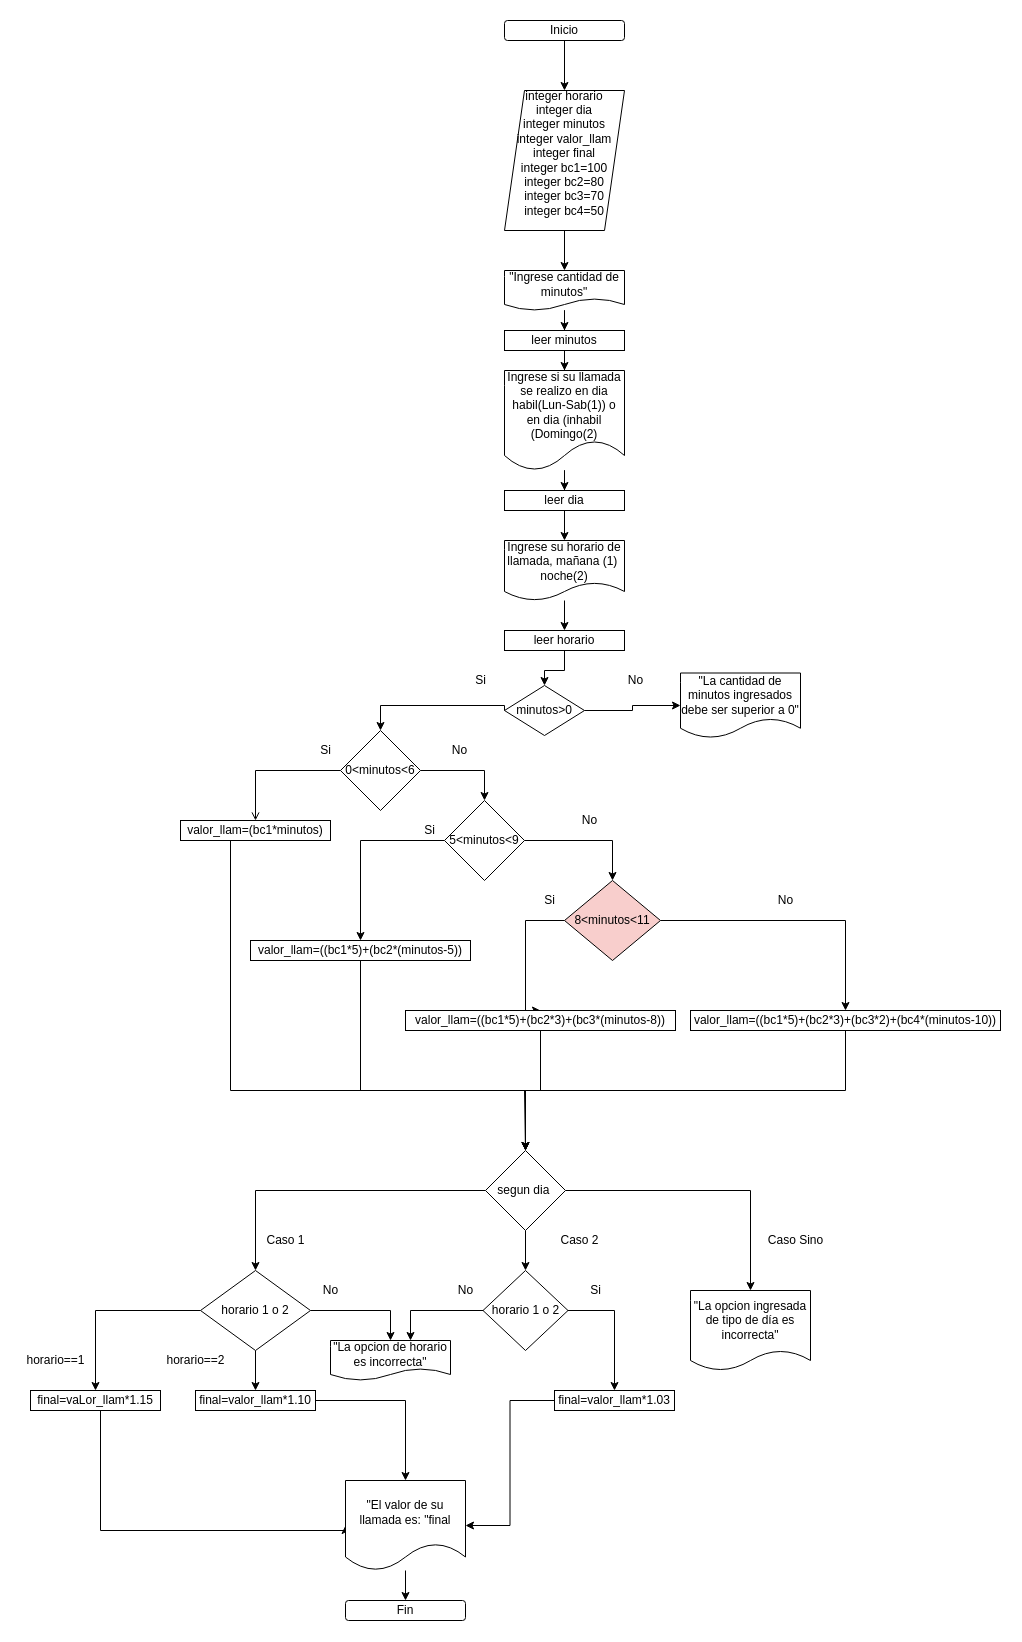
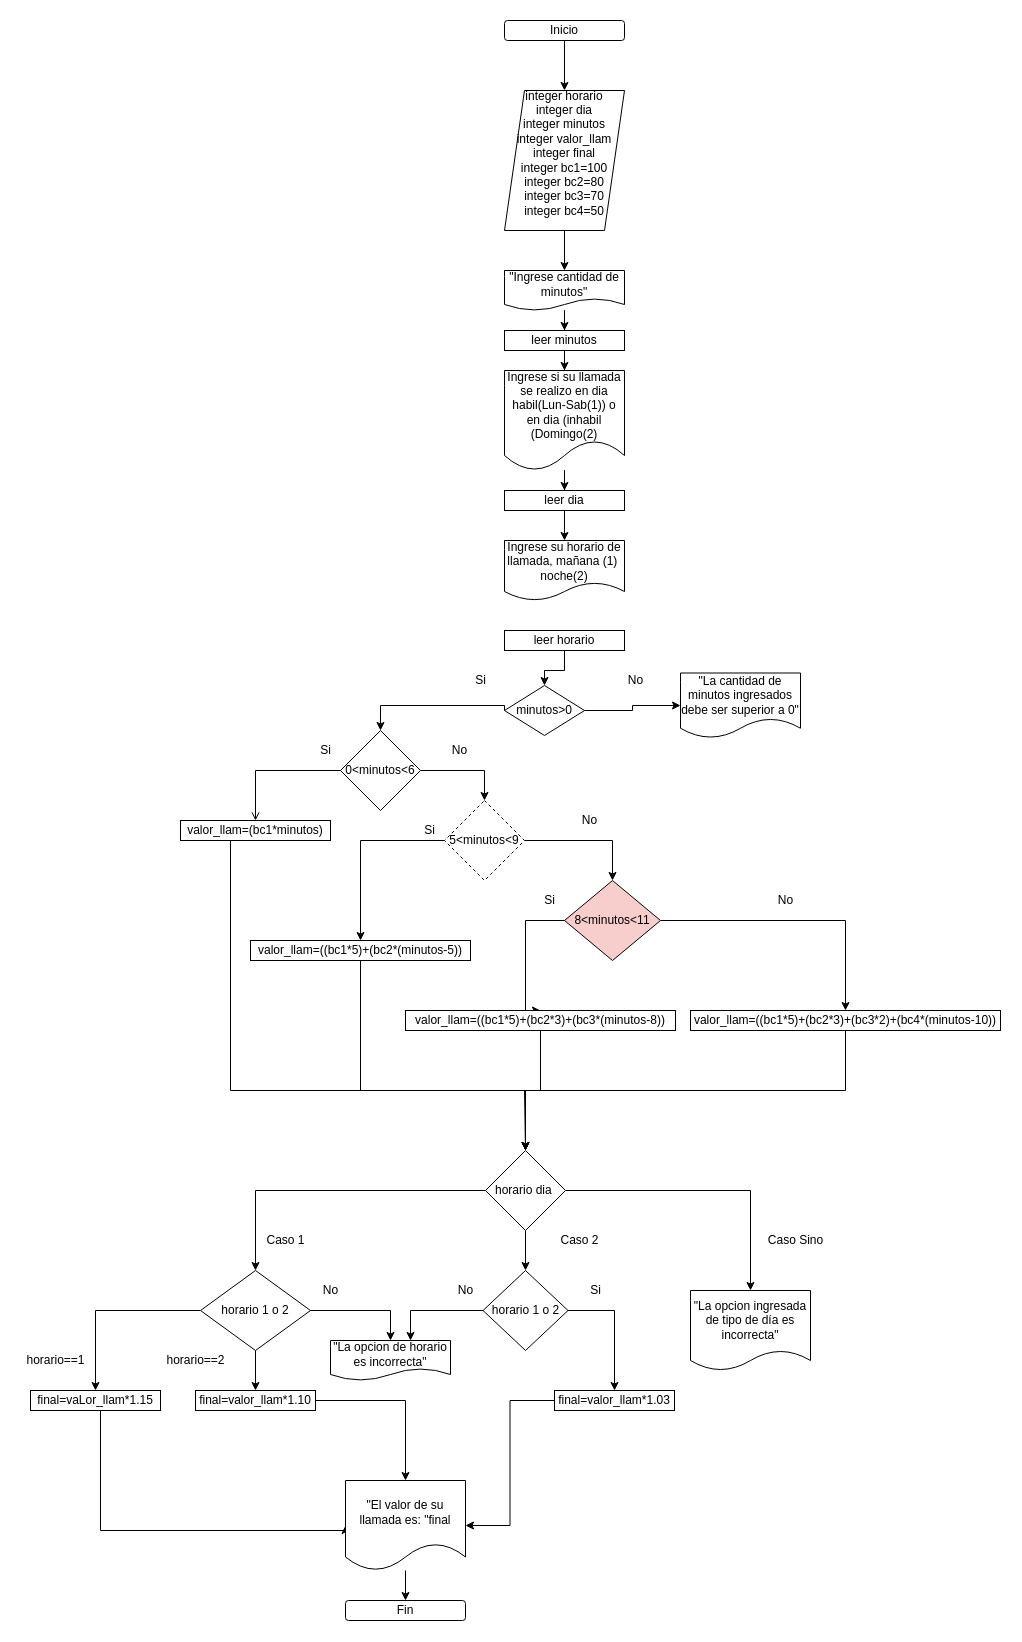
- <mxCell id="14" style="edgeStyle=orthogonalEdgeStyle;rounded=0;orthogonalLoop=1;jettySize=auto;html=1;entryX=0.5;entryY=0;entryDx=0;entryDy=0;" edge="1" parent="1" source="15" target="17"><mxGeometry relative="1" as="geometry" /></mxCell>
- <mxCell id="27" value="5&amp;lt;minutos&amp;lt;9" style="rhombus;whiteSpace=wrap;html=1;" vertex="1" parent="1"><mxGeometry x="444" y="800" width="80" height="80" as="geometry" /></mxCell>
+ <mxCell id="27" value="5&amp;lt;minutos&amp;lt;9" style="rhombus;whiteSpace=wrap;html=1;dashed=1;" vertex="1" parent="1"><mxGeometry x="444" y="800" width="80" height="80" as="geometry" /></mxCell>
- <mxCell id="42" value="segun dia&amp;nbsp;" style="rhombus;whiteSpace=wrap;html=1;" vertex="1" parent="1"><mxGeometry x="485" y="1150" width="80" height="80" as="geometry" /></mxCell>
+ <mxCell id="42" value="horario dia&amp;nbsp;" style="rhombus;whiteSpace=wrap;html=1;" vertex="1" parent="1"><mxGeometry x="485" y="1150" width="80" height="80" as="geometry" /></mxCell>
